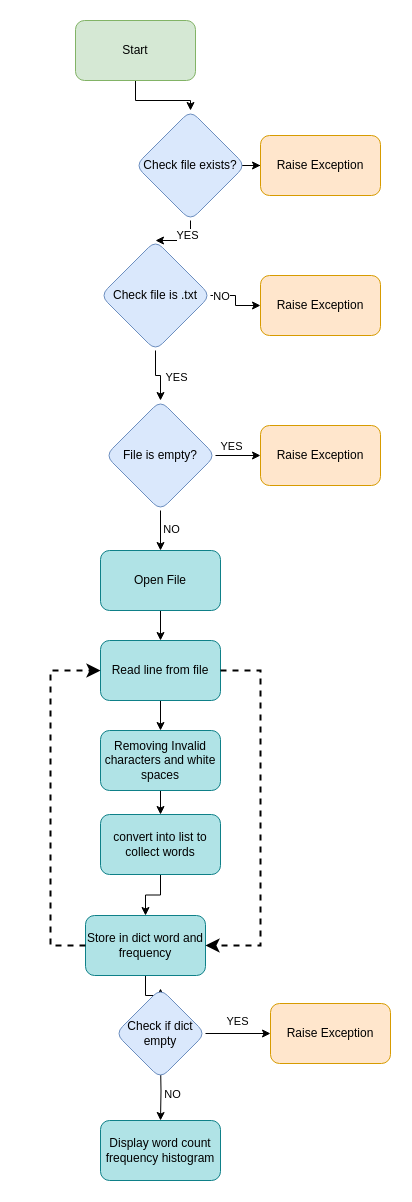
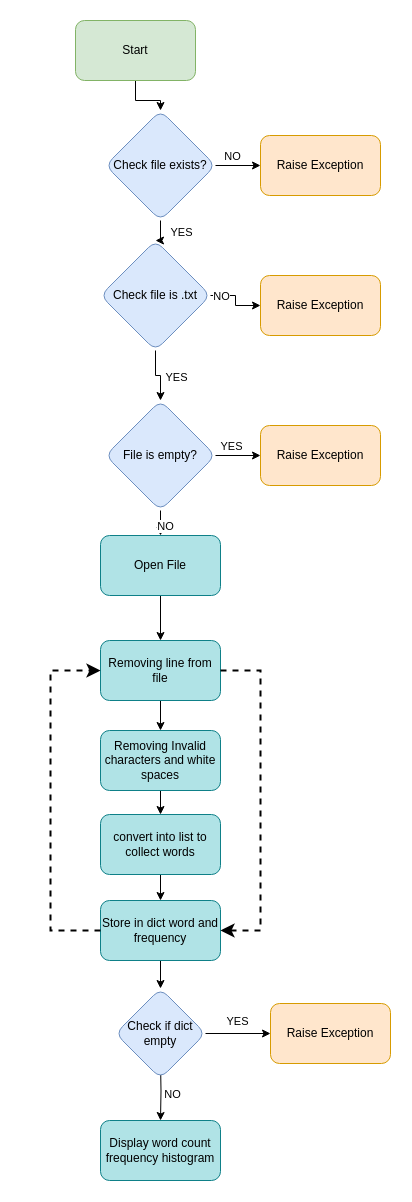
- <mxCell id="8" value="Check file exists?" style="rhombus;whiteSpace=wrap;html=1;rounded=1;fillColor=#dae8fc;strokeColor=#6c8ebf;" parent="1" vertex="1"><mxGeometry x="135" y="110" width="110" height="110" as="geometry" /></mxCell>
+ <mxCell id="8" value="Check file exists?" style="rhombus;whiteSpace=wrap;html=1;rounded=1;fillColor=#dae8fc;strokeColor=#6c8ebf;" parent="1" vertex="1"><mxGeometry x="105" y="110" width="110" height="110" as="geometry" /></mxCell>
- <mxCell id="21" value="Open File" style="whiteSpace=wrap;html=1;rounded=1;fillColor=#b0e3e6;strokeColor=#0e8088;" parent="1" vertex="1"><mxGeometry x="100" y="550" width="120" height="60" as="geometry" /></mxCell>
+ <mxCell id="21" value="Open File" style="whiteSpace=wrap;html=1;rounded=1;fillColor=#b0e3e6;strokeColor=#0e8088;" parent="1" vertex="1"><mxGeometry x="100" y="535" width="120" height="60" as="geometry" /></mxCell>
- <mxCell id="34" value="Read line from file" style="whiteSpace=wrap;html=1;fillColor=#b0e3e6;strokeColor=#0e8088;rounded=1;" parent="1" vertex="1"><mxGeometry x="100" y="640" width="120" height="60" as="geometry" /></mxCell>
+ <mxCell id="34" value="Removing line from file" style="whiteSpace=wrap;html=1;fillColor=#b0e3e6;strokeColor=#0e8088;rounded=1;" parent="1" vertex="1"><mxGeometry x="100" y="640" width="120" height="60" as="geometry" /></mxCell>
- <mxCell id="30" value="Store in dict word and frequency" style="whiteSpace=wrap;html=1;fillColor=#b0e3e6;strokeColor=#0e8088;rounded=1;" parent="1" vertex="1"><mxGeometry x="85" y="915" width="120" height="60" as="geometry" /></mxCell>
+ <mxCell id="30" value="Store in dict word and frequency" style="whiteSpace=wrap;html=1;fillColor=#b0e3e6;strokeColor=#0e8088;rounded=1;" parent="1" vertex="1"><mxGeometry x="100" y="900" width="120" height="60" as="geometry" /></mxCell>
